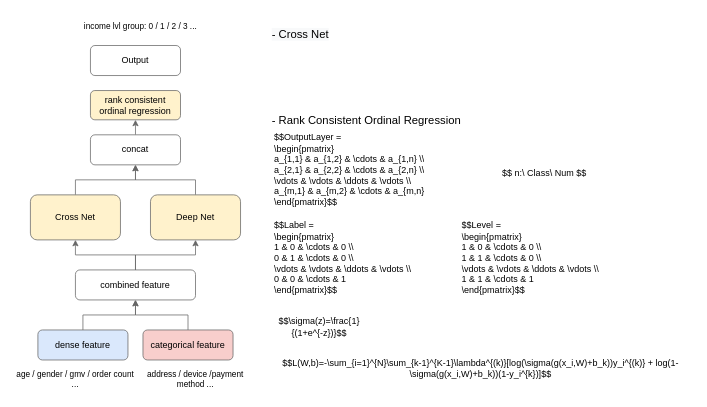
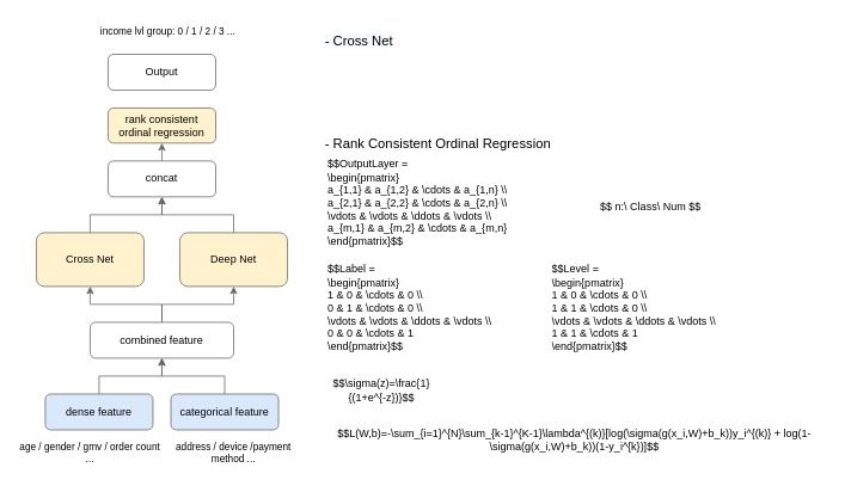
- <mxCell id="11" value="categorical feature" style="rounded=1;whiteSpace=wrap;html=1;fillColor=#f8cecc;strokeColor=#666666;" vertex="1" parent="1"><mxGeometry x="190" y="439" width="120" height="40" as="geometry" /></mxCell>
+ <mxCell id="11" value="categorical feature" style="rounded=1;whiteSpace=wrap;html=1;fillColor=#dae8fc;strokeColor=#666666;" vertex="1" parent="1"><mxGeometry x="190" y="439" width="120" height="40" as="geometry" /></mxCell>
